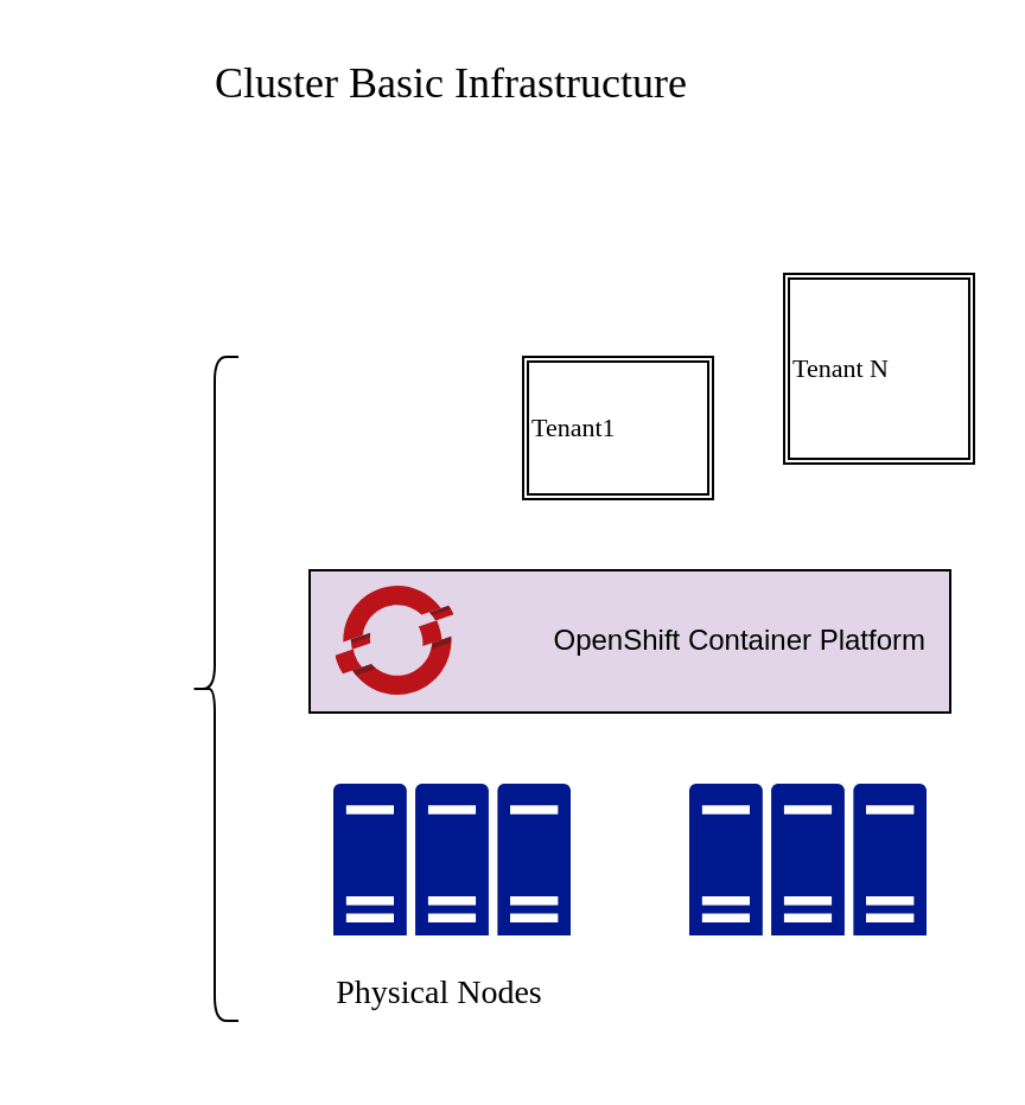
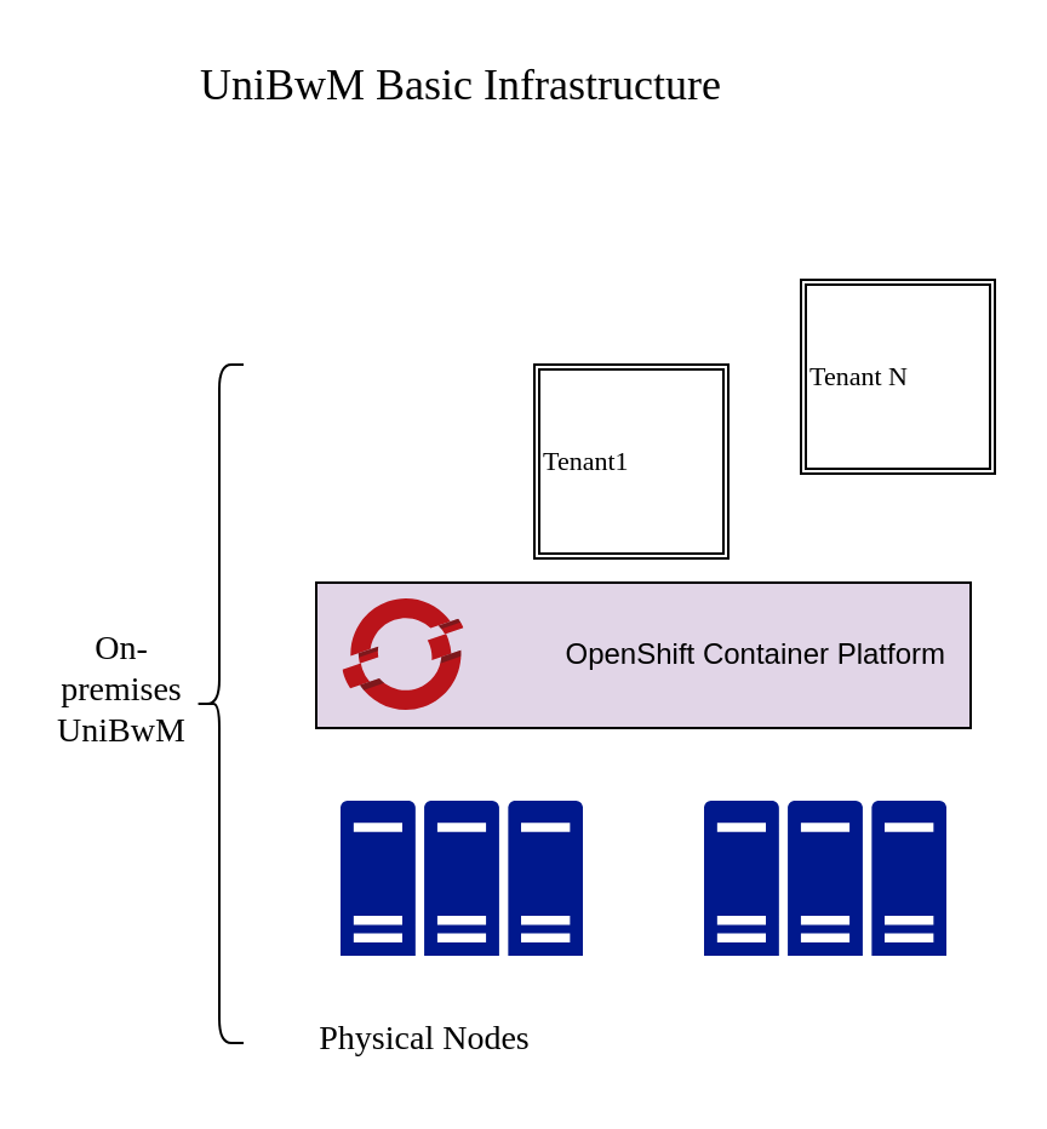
- <mxCell id="2" value="&lt;font face=&quot;Verdana&quot;&gt;Cluster Basic Infrastructure&lt;/font&gt;" style="text;html=1;strokeColor=none;fillColor=none;align=center;verticalAlign=middle;whiteSpace=wrap;rounded=0;fontSize=18;" vertex="1" parent="1"><mxGeometry x="50" y="20" width="280" height="30" as="geometry" /></mxCell>
+ <mxCell id="2" value="&lt;font face=&quot;Verdana&quot;&gt;UniBwM Basic Infrastructure&lt;/font&gt;" style="text;html=1;strokeColor=none;fillColor=none;align=center;verticalAlign=middle;whiteSpace=wrap;rounded=0;fontSize=18;" vertex="1" parent="1"><mxGeometry x="50" y="20" width="280" height="30" as="geometry" /></mxCell>
- <mxCell id="12" value="Tenant1" style="shape=ext;double=1;whiteSpace=wrap;html=1;aspect=fixed;fontFamily=Verdana;fontSize=11;align=left;" vertex="1" parent="1"><mxGeometry x="220" y="150" width="80" height="60" as="geometry" /></mxCell>
+ <mxCell id="12" value="Tenant1" style="shape=ext;double=1;whiteSpace=wrap;html=1;aspect=fixed;fontFamily=Verdana;fontSize=11;align=left;" vertex="1" parent="1"><mxGeometry x="220" y="150" width="80" height="80" as="geometry" /></mxCell>
+ <mxCell id="6" value="On-premises&lt;br&gt;UniBwM" style="text;html=1;strokeColor=none;fillColor=none;align=center;verticalAlign=middle;whiteSpace=wrap;rounded=0;fontFamily=Verdana;fontSize=14;" vertex="1" parent="1"><mxGeometry x="20" y="270" width="60" height="30" as="geometry" /></mxCell>
- <mxCell id="4" value="Physical Nodes" style="text;html=1;strokeColor=none;fillColor=none;align=center;verticalAlign=middle;whiteSpace=wrap;rounded=0;fontFamily=Verdana;fontSize=14;" vertex="1" parent="1"><mxGeometry x="110" y="404" width="150" height="30" as="geometry" /></mxCell>
+ <mxCell id="4" value="Physical Nodes" style="text;html=1;strokeColor=none;fillColor=none;align=center;verticalAlign=middle;whiteSpace=wrap;rounded=0;fontFamily=Verdana;fontSize=14;" vertex="1" parent="1"><mxGeometry x="100" y="414" width="150" height="30" as="geometry" /></mxCell>
